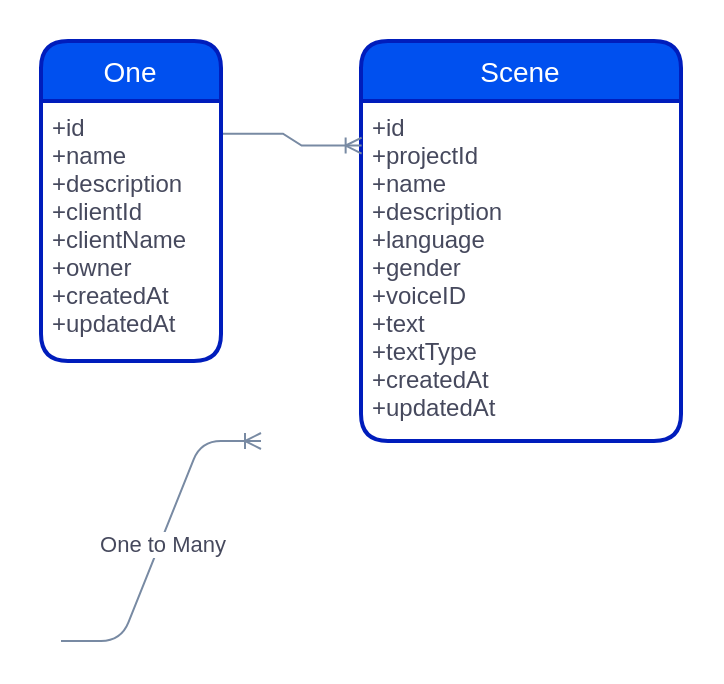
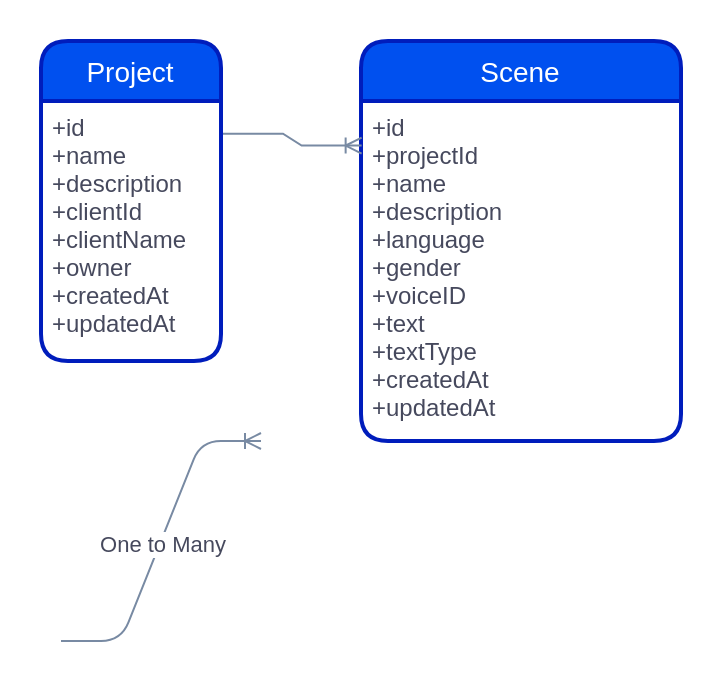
- <mxCell id="2" value="One" style="swimlane;childLayout=stackLayout;horizontal=1;startSize=30;horizontalStack=0;rounded=1;fontSize=14;fontStyle=0;strokeWidth=2;resizeParent=0;resizeLast=1;shadow=0;dashed=0;align=center;strokeColor=#001DBC;fontColor=#ffffff;fillColor=#0050ef;gradientColor=none;swimlaneFillColor=default;" vertex="1" parent="1"><mxGeometry x="20" y="20" width="90" height="160" as="geometry" /></mxCell>
+ <mxCell id="2" value="Project" style="swimlane;childLayout=stackLayout;horizontal=1;startSize=30;horizontalStack=0;rounded=1;fontSize=14;fontStyle=0;strokeWidth=2;resizeParent=0;resizeLast=1;shadow=0;dashed=0;align=center;strokeColor=#001DBC;fontColor=#ffffff;fillColor=#0050ef;gradientColor=none;swimlaneFillColor=default;" vertex="1" parent="1"><mxGeometry x="20" y="20" width="90" height="160" as="geometry" /></mxCell>
